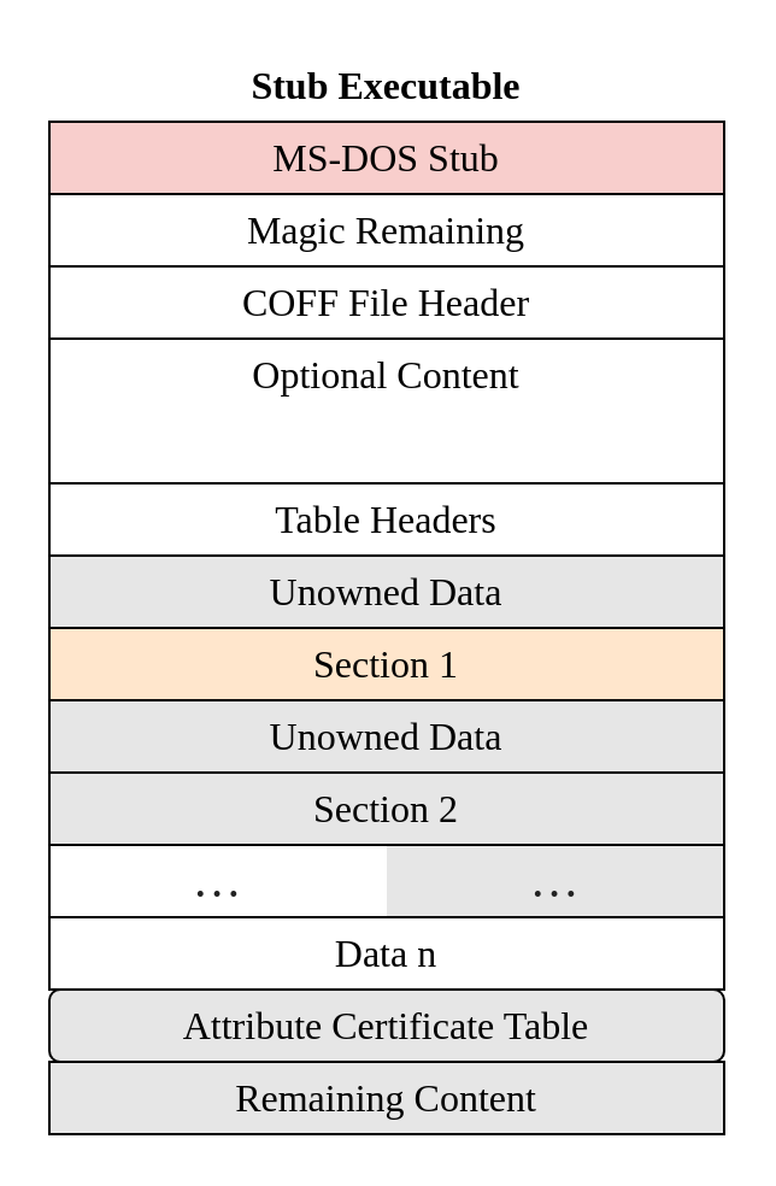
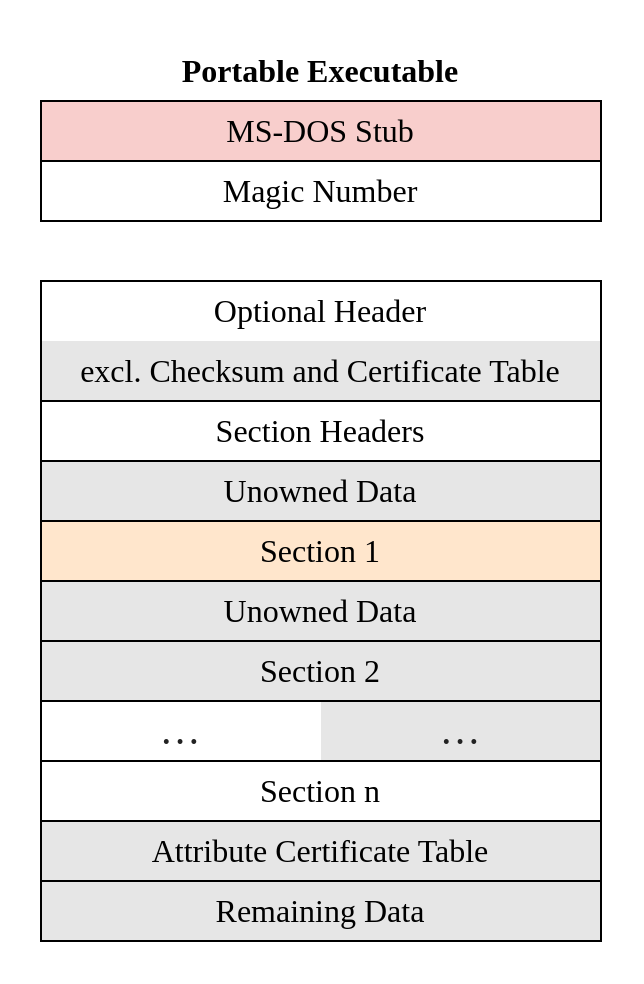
- <mxCell id="19" value="&lt;b&gt;Stub Executable&lt;/b&gt;" style="text;html=1;strokeColor=none;fillColor=none;align=center;verticalAlign=middle;whiteSpace=wrap;rounded=0;fontFamily=LMRoman10-Regular;fontSize=16;fontColor=default;" vertex="1" parent="1"><mxGeometry x="20" y="20" width="280" height="30" as="geometry" /></mxCell>
+ <mxCell id="19" value="&lt;b&gt;Portable Executable&lt;/b&gt;" style="text;html=1;strokeColor=none;fillColor=none;align=center;verticalAlign=middle;whiteSpace=wrap;rounded=0;fontFamily=LMRoman10-Regular;fontSize=16;fontColor=default;" vertex="1" parent="1"><mxGeometry x="20" y="20" width="280" height="30" as="geometry" /></mxCell>
- <mxCell id="15" value="&lt;font style=&quot;font-size: 16px;&quot; face=&quot;LMRoman10-Regular&quot;&gt;Magic Remaining&lt;/font&gt;" style="rounded=0;whiteSpace=wrap;html=1;" parent="1" vertex="1"><mxGeometry x="20" y="80" width="280" height="30" as="geometry" /></mxCell>
+ <mxCell id="15" value="&lt;font style=&quot;font-size: 16px;&quot; face=&quot;LMRoman10-Regular&quot;&gt;Magic Number&lt;/font&gt;" style="rounded=0;whiteSpace=wrap;html=1;" parent="1" vertex="1"><mxGeometry x="20" y="80" width="280" height="30" as="geometry" /></mxCell>
- <mxCell id="16" value="&lt;font style=&quot;font-size: 16px;&quot; face=&quot;LMRoman10-Regular&quot;&gt;COFF File Header&lt;/font&gt;" style="rounded=0;whiteSpace=wrap;html=1;" parent="1" vertex="1"><mxGeometry x="20" y="110" width="280" height="30" as="geometry" /></mxCell>
- <mxCell id="3" value="&lt;font style=&quot;font-size: 16px;&quot; face=&quot;LMRoman10-Regular&quot;&gt;Optional Content&lt;br&gt;&lt;/font&gt;" style="rounded=0;whiteSpace=wrap;html=1;strokeColor=none;fillStyle=auto;gradientColor=none;" parent="1" vertex="1"><mxGeometry x="20" y="140" width="280" height="30" as="geometry" /></mxCell>
+ <mxCell id="3" value="&lt;font style=&quot;font-size: 16px;&quot; face=&quot;LMRoman10-Regular&quot;&gt;Optional Header&lt;br&gt;&lt;/font&gt;" style="rounded=0;whiteSpace=wrap;html=1;strokeColor=none;fillStyle=auto;gradientColor=none;" parent="1" vertex="1"><mxGeometry x="20" y="140" width="280" height="30" as="geometry" /></mxCell>
+ <mxCell id="4" value="&lt;span style=&quot;font-family: LMRoman10-Regular; font-size: 16px;&quot;&gt;excl. Checksum and Certificate Table&lt;/span&gt;" style="rounded=0;whiteSpace=wrap;html=1;strokeColor=none;fillColor=#E6E6E6;fillStyle=solid;" parent="1" vertex="1"><mxGeometry x="20" y="170" width="280" height="30" as="geometry" /></mxCell>
- <mxCell id="5" value="&lt;font style=&quot;font-size: 16px;&quot; face=&quot;LMRoman10-Regular&quot;&gt;Table Headers&lt;/font&gt;" style="rounded=0;whiteSpace=wrap;html=1;" parent="1" vertex="1"><mxGeometry x="20" y="200" width="280" height="30" as="geometry" /></mxCell>
+ <mxCell id="5" value="&lt;font style=&quot;font-size: 16px;&quot; face=&quot;LMRoman10-Regular&quot;&gt;Section Headers&lt;/font&gt;" style="rounded=0;whiteSpace=wrap;html=1;" parent="1" vertex="1"><mxGeometry x="20" y="200" width="280" height="30" as="geometry" /></mxCell>
- <mxCell id="10" value="&lt;font style=&quot;font-size: 16px;&quot; face=&quot;LMRoman10-Regular&quot;&gt;Data n&lt;/font&gt;" style="rounded=0;whiteSpace=wrap;html=1;" parent="1" vertex="1"><mxGeometry x="20" y="380" width="280" height="30" as="geometry" /></mxCell>
+ <mxCell id="10" value="&lt;font style=&quot;font-size: 16px;&quot; face=&quot;LMRoman10-Regular&quot;&gt;Section n&lt;/font&gt;" style="rounded=0;whiteSpace=wrap;html=1;" parent="1" vertex="1"><mxGeometry x="20" y="380" width="280" height="30" as="geometry" /></mxCell>
- <mxCell id="11" value="&lt;font style=&quot;font-size: 16px;&quot; face=&quot;LMRoman10-Regular&quot;&gt;Attribute Certificate Table&lt;/font&gt;" style="whiteSpace=wrap;html=1;fillColor=#E6E6E6;rounded=1;" parent="1" vertex="1"><mxGeometry x="20" y="410" width="280" height="30" as="geometry" /></mxCell>
+ <mxCell id="11" value="&lt;font style=&quot;font-size: 16px;&quot; face=&quot;LMRoman10-Regular&quot;&gt;Attribute Certificate Table&lt;/font&gt;" style="rounded=0;whiteSpace=wrap;html=1;fillColor=#E6E6E6;" parent="1" vertex="1"><mxGeometry x="20" y="410" width="280" height="30" as="geometry" /></mxCell>
- <mxCell id="12" value="&lt;font style=&quot;font-size: 16px;&quot; face=&quot;LMRoman10-Regular&quot;&gt;Remaining Content&lt;/font&gt;" style="rounded=0;whiteSpace=wrap;html=1;fillColor=#E6E6E6;" parent="1" vertex="1"><mxGeometry x="20" y="440" width="280" height="30" as="geometry" /></mxCell>
+ <mxCell id="12" value="&lt;font style=&quot;font-size: 16px;&quot; face=&quot;LMRoman10-Regular&quot;&gt;Remaining Data&lt;/font&gt;" style="rounded=0;whiteSpace=wrap;html=1;fillColor=#E6E6E6;" parent="1" vertex="1"><mxGeometry x="20" y="440" width="280" height="30" as="geometry" /></mxCell>
